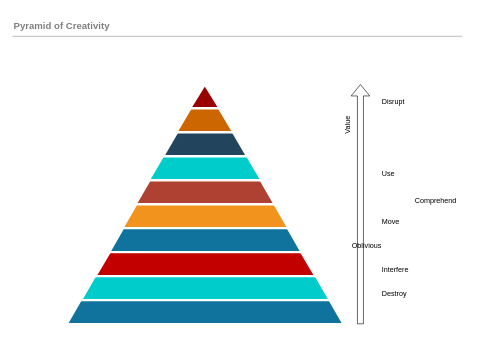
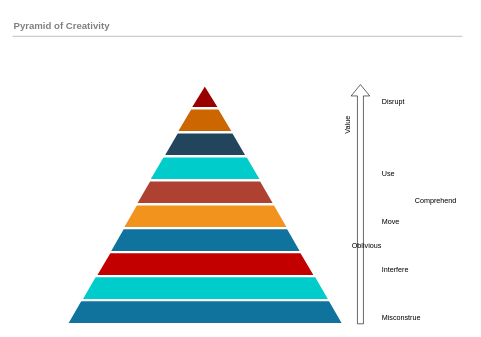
- <mxCell id="12" value="Destroy" style="text;html=1;resizable=0;points=[];autosize=1;align=left;verticalAlign=top;spacingTop=-4;" parent="1" vertex="1"><mxGeometry x="634" y="480" width="60" height="20" as="geometry" /></mxCell>
+ <mxCell id="17" value="Misconstrue" style="text;html=1;resizable=0;points=[];autosize=1;align=left;verticalAlign=top;spacingTop=-4;" parent="1" vertex="1"><mxGeometry x="634" y="520" width="80" height="20" as="geometry" /></mxCell>
